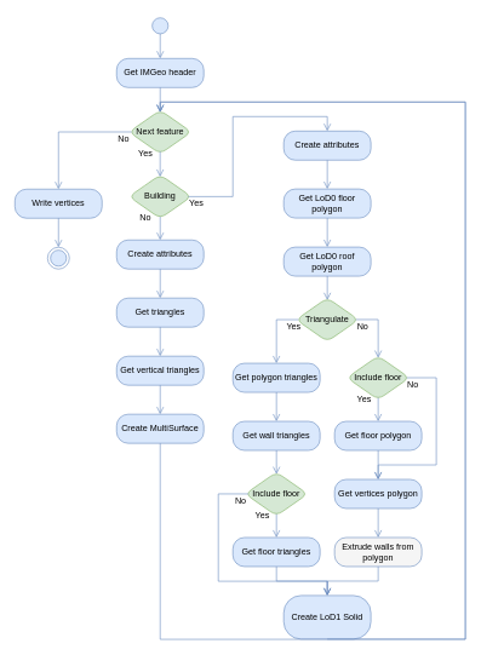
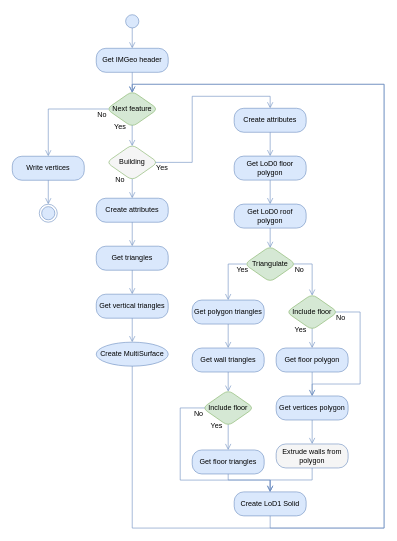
- <mxCell id="13" value="Building" style="rhombus;whiteSpace=wrap;html=1;fillColor=#d5e8d4;strokeColor=#82b366;rounded=1;shadow=0;strokeWidth=1;perimeterSpacing=0;" vertex="1" parent="1"><mxGeometry x="177" y="240.23" width="86" height="60" as="geometry" /></mxCell>
+ <mxCell id="13" value="Building" style="rhombus;whiteSpace=wrap;html=1;fillColor=#f5f5f5;strokeColor=#82b366;rounded=1;shadow=0;strokeWidth=1;perimeterSpacing=0;" vertex="1" parent="1"><mxGeometry x="177" y="240.23" width="86" height="60" as="geometry" /></mxCell>
- <mxCell id="36" value="Create MultiSurface" style="rounded=1;whiteSpace=wrap;html=1;arcSize=40;fillColor=#dae8fc;strokeColor=#6c8ebf;shadow=0;" vertex="1" parent="1"><mxGeometry x="160" y="570" width="120" height="40" as="geometry" /></mxCell>
+ <mxCell id="36" value="Create MultiSurface" style="ellipse;whiteSpace=wrap;html=1;arcSize=40;fillColor=#dae8fc;strokeColor=#6c8ebf;shadow=0;" vertex="1" parent="1"><mxGeometry x="160" y="570" width="120" height="40" as="geometry" /></mxCell>
- <mxCell id="20" value="Get floor triangles" style="rounded=1;whiteSpace=wrap;html=1;arcSize=40;fillColor=#dae8fc;strokeColor=#6c8ebf;shadow=0;" vertex="1" parent="1"><mxGeometry x="320" y="739.77" width="120" height="40" as="geometry" /></mxCell>
+ <mxCell id="20" value="Get floor triangles" style="rounded=1;whiteSpace=wrap;html=1;arcSize=40;fillColor=#dae8fc;strokeColor=#6c8ebf;shadow=0;" vertex="1" parent="1"><mxGeometry x="320" y="749.77" width="120" height="40" as="geometry" /></mxCell>
- <mxCell id="27" value="Create LoD1 Solid" style="rounded=1;whiteSpace=wrap;html=1;arcSize=40;fillColor=#dae8fc;strokeColor=#6c8ebf;shadow=0;" vertex="1" parent="1"><mxGeometry x="390" y="819.67" width="120" height="60" as="geometry" /></mxCell>
+ <mxCell id="27" value="Create LoD1 Solid" style="rounded=1;whiteSpace=wrap;html=1;arcSize=40;fillColor=#dae8fc;strokeColor=#6c8ebf;shadow=0;" vertex="1" parent="1"><mxGeometry x="390" y="819.67" width="120" height="40" as="geometry" /></mxCell>
